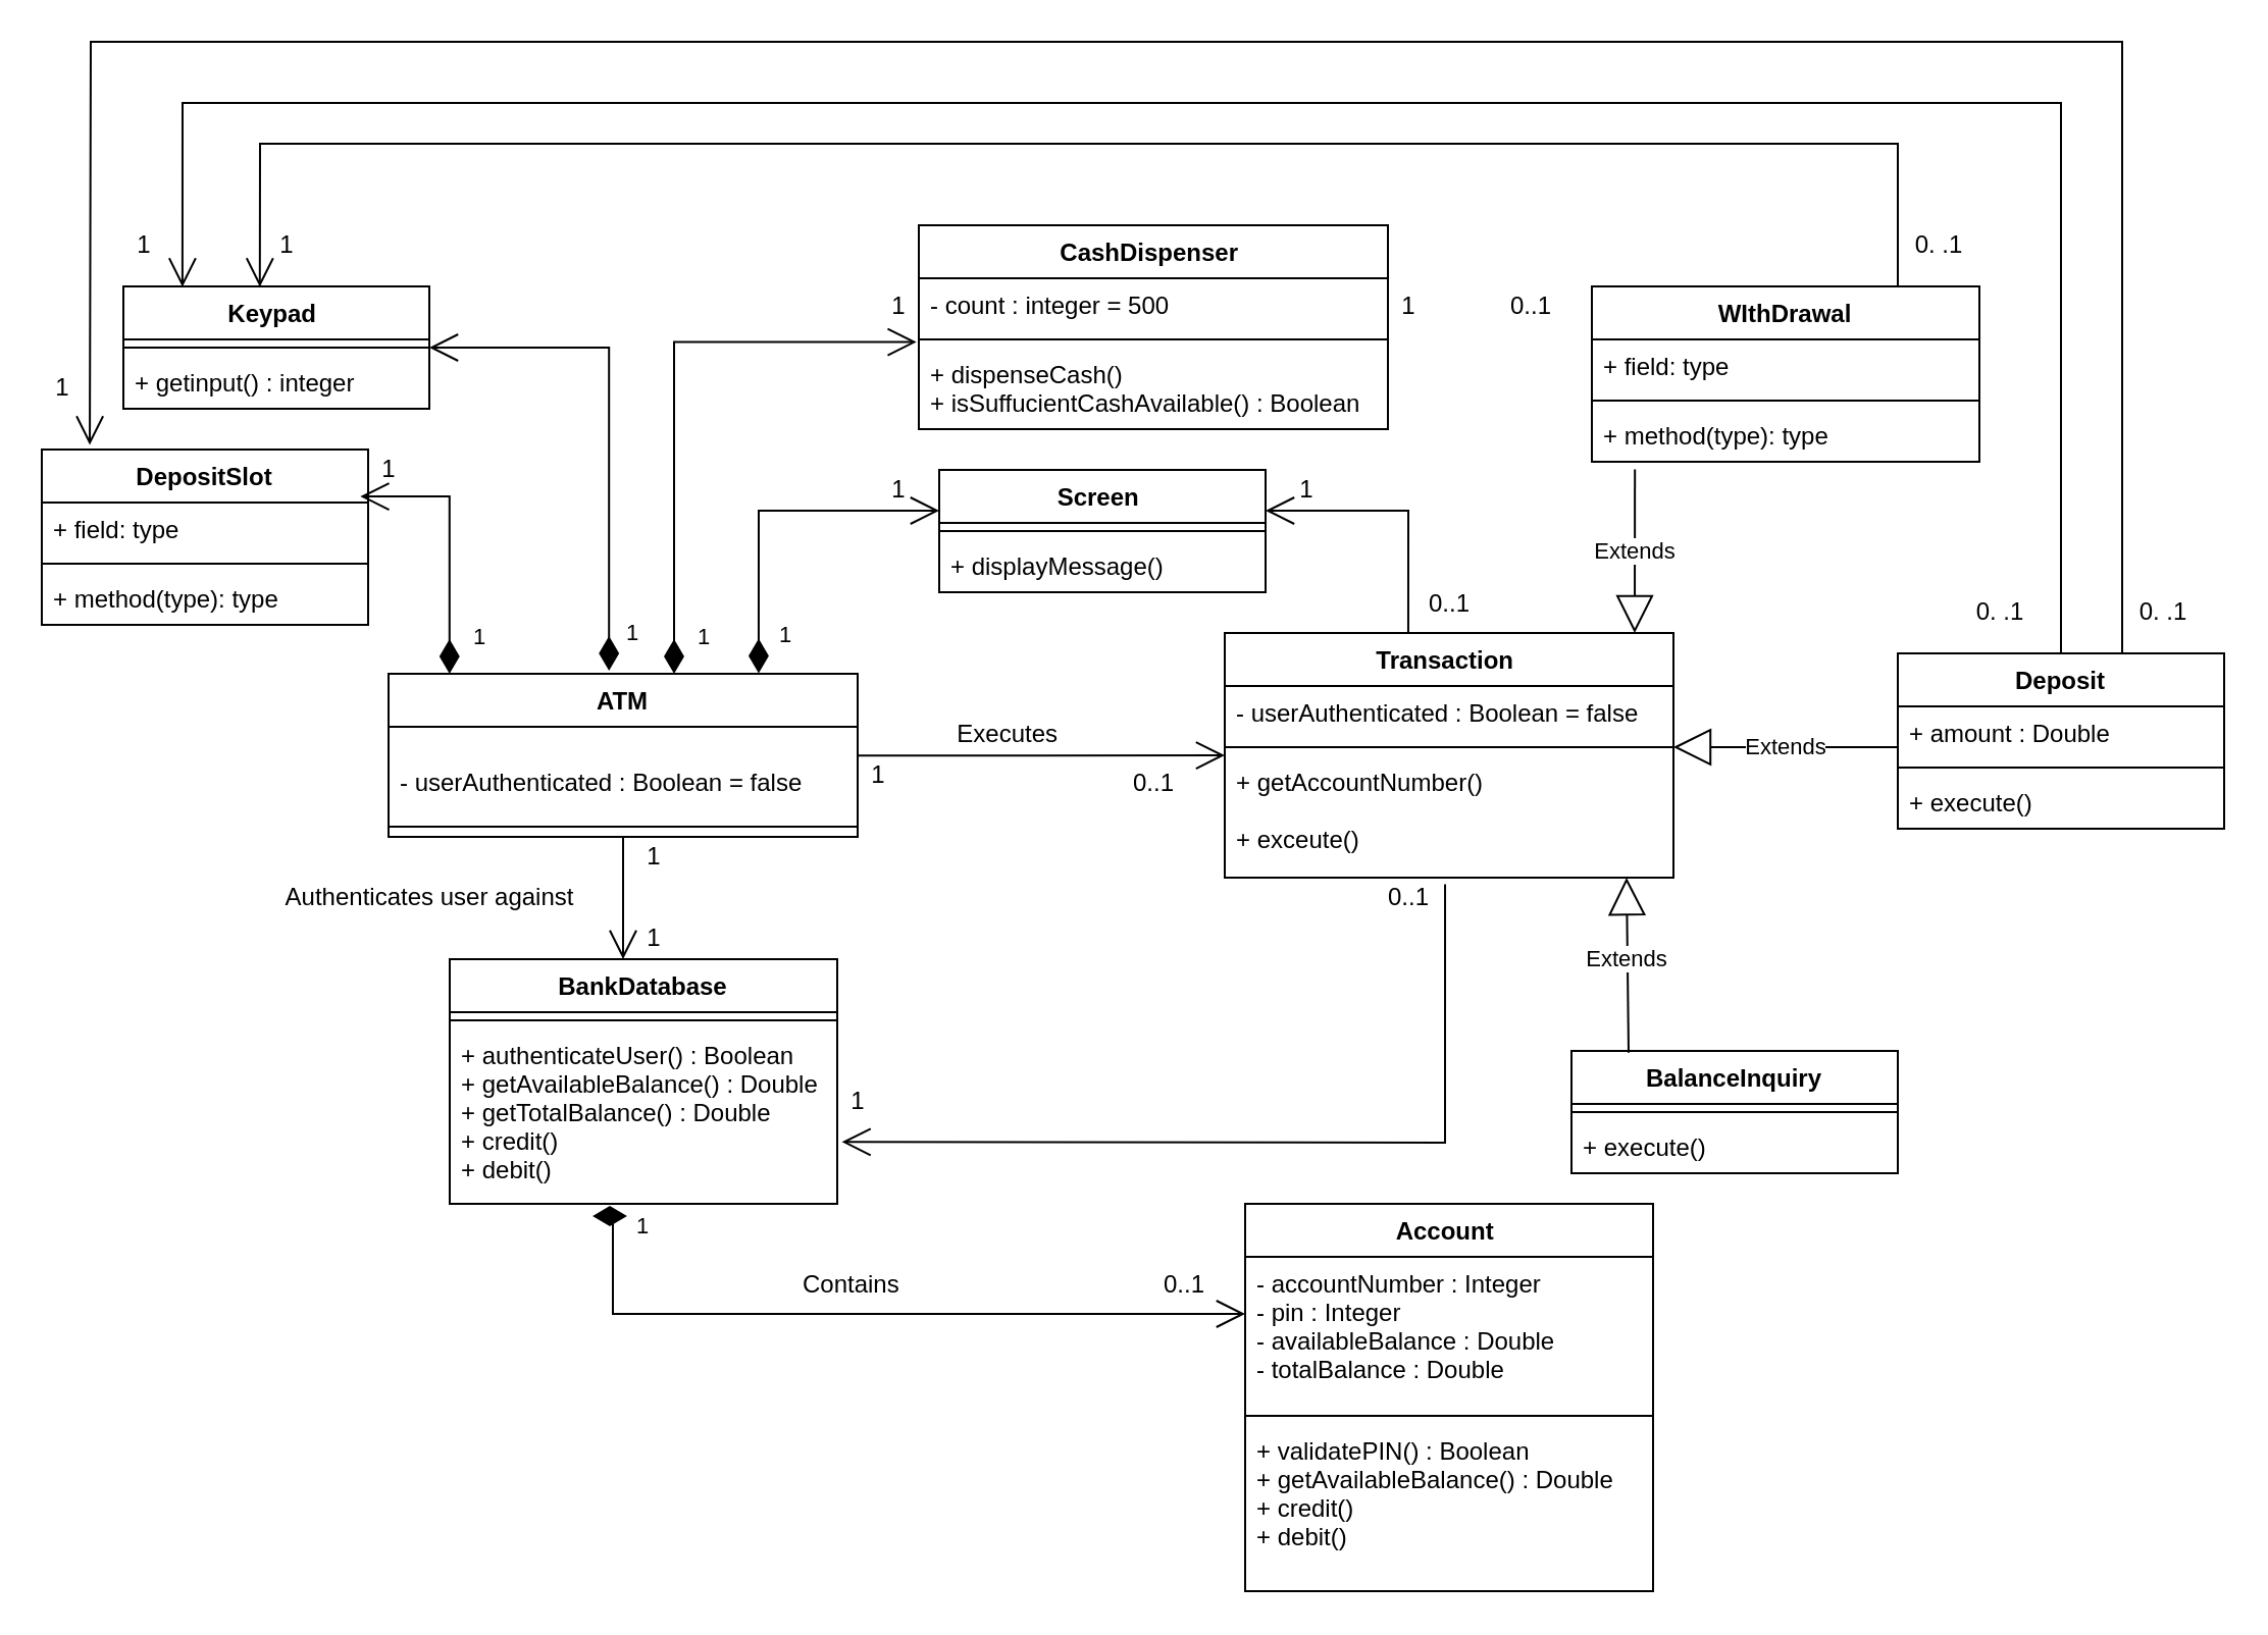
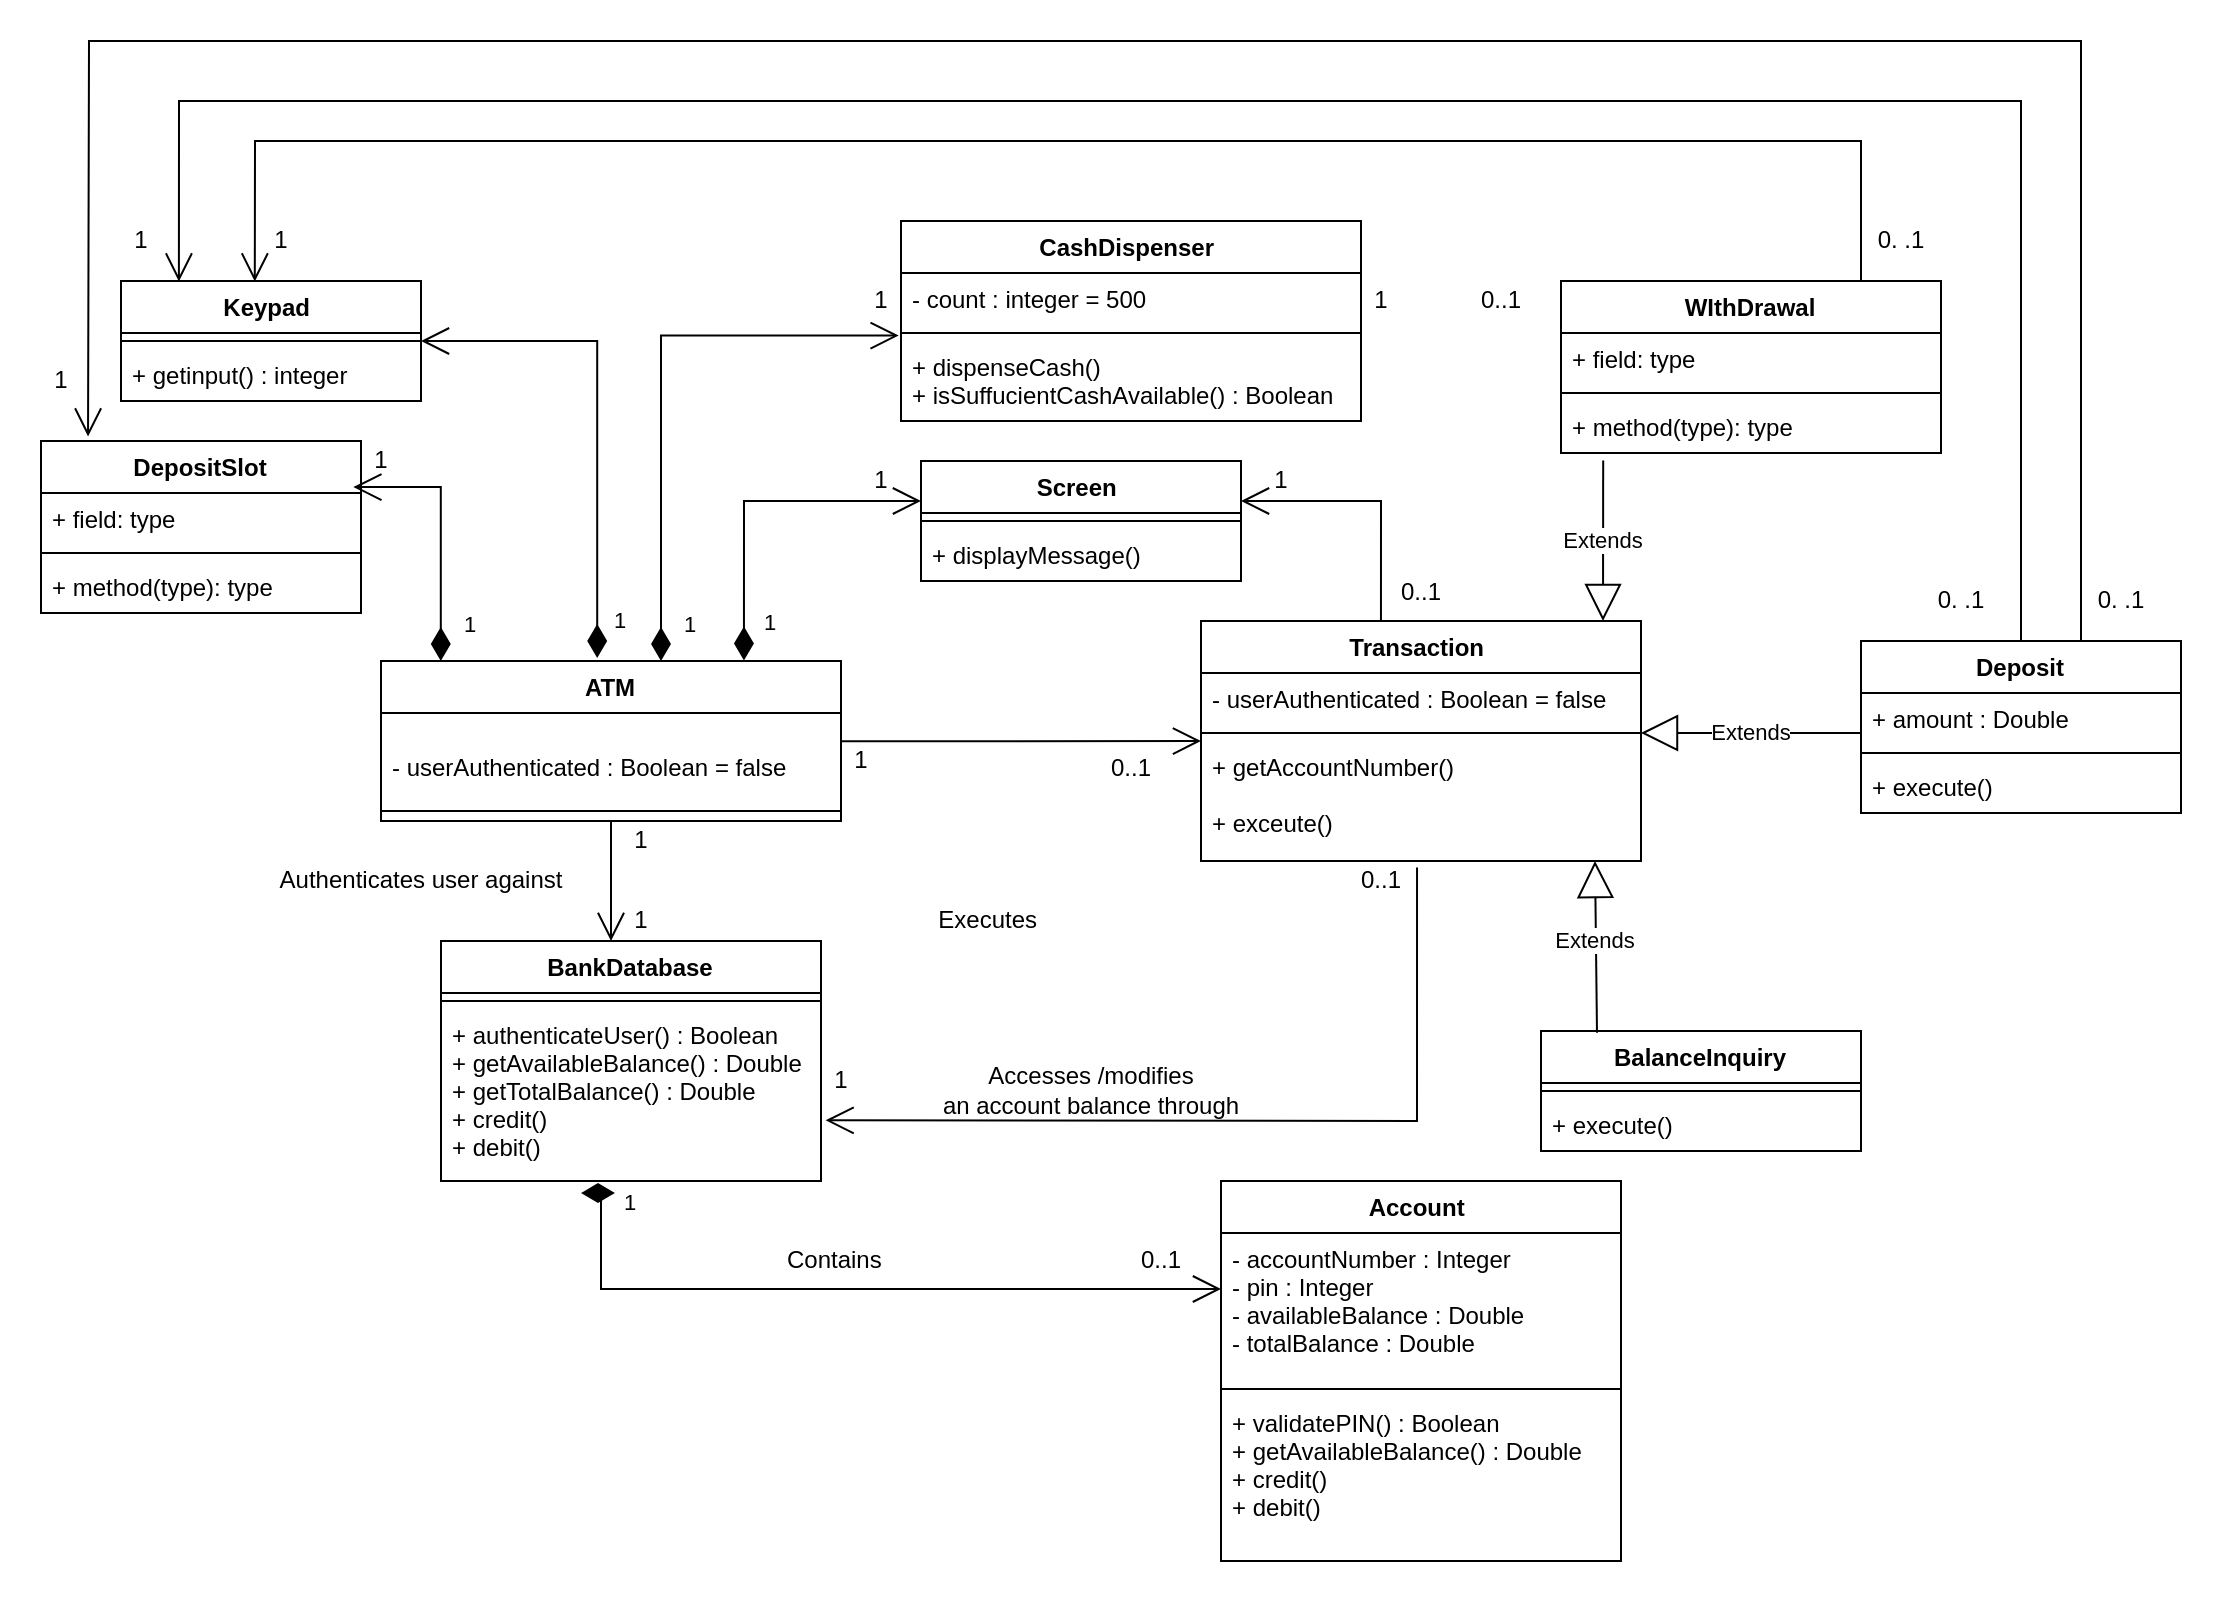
- <mxCell id="32" value="Executes&amp;nbsp;&lt;br&gt;" style="text;html=1;align=center;verticalAlign=middle;resizable=0;points=[];autosize=1;strokeColor=none;fillColor=none;" vertex="1" parent="1"><mxGeometry x="460" y="350" width="70" height="20" as="geometry" /></mxCell>
+ <mxCell id="32" value="Executes&amp;nbsp;&lt;br&gt;" style="text;html=1;align=center;verticalAlign=middle;resizable=0;points=[];autosize=1;strokeColor=none;fillColor=none;" vertex="1" parent="1"><mxGeometry x="460" y="450" width="70" height="20" as="geometry" /></mxCell>
+ <mxCell id="67" value="Accesses /modifies &lt;br&gt;an account balance through" style="text;html=1;align=center;verticalAlign=middle;resizable=0;points=[];autosize=1;strokeColor=none;fillColor=none;" vertex="1" parent="1"><mxGeometry x="465" y="530" width="160" height="30" as="geometry" /></mxCell>
